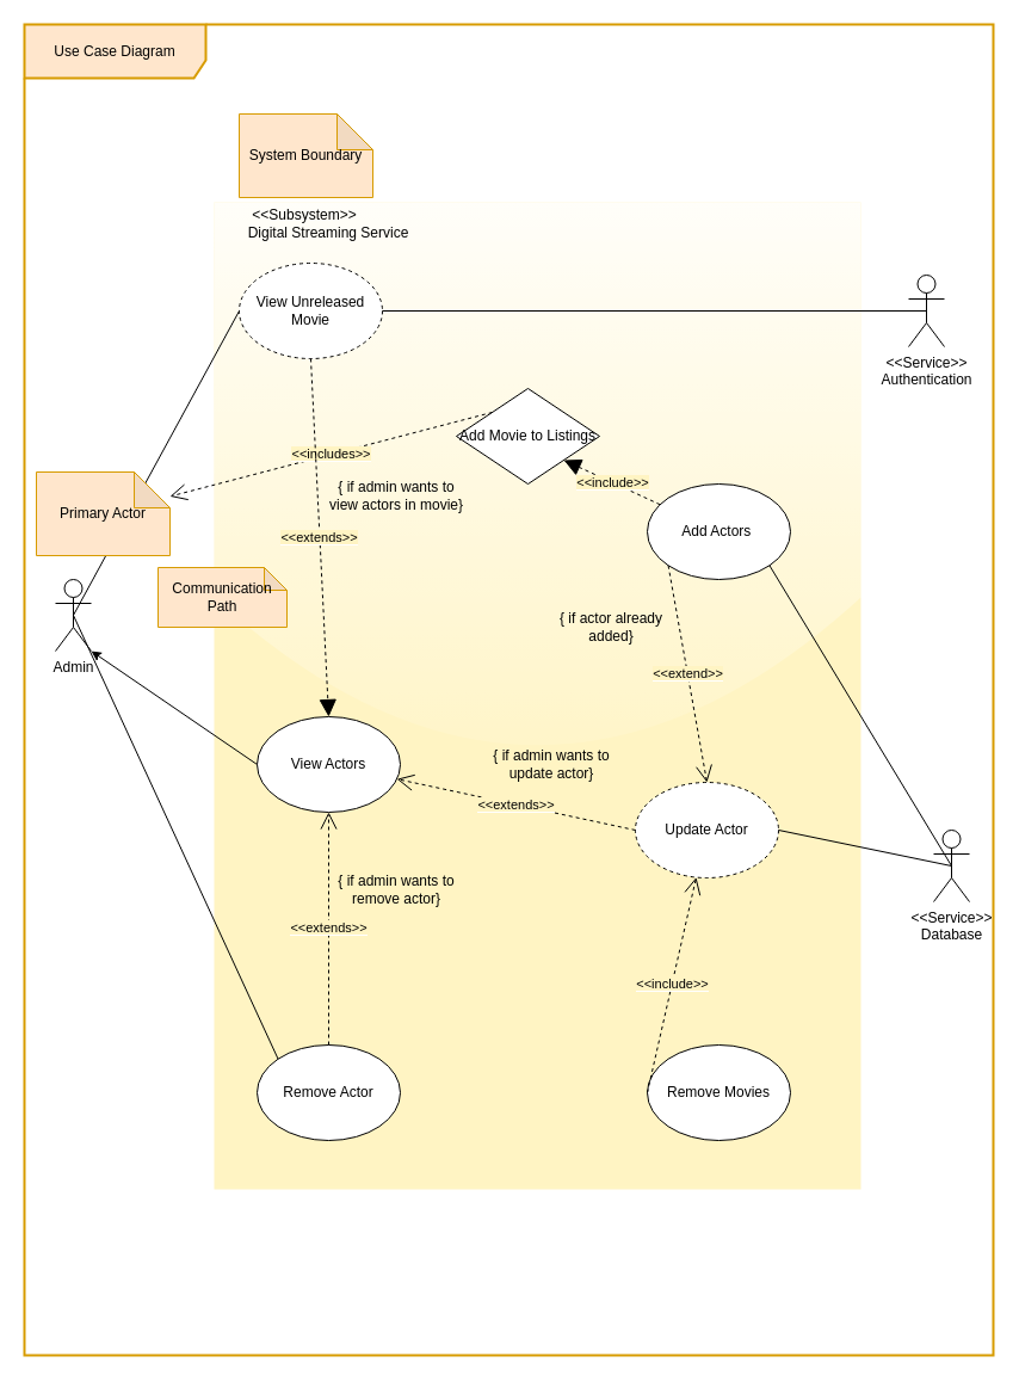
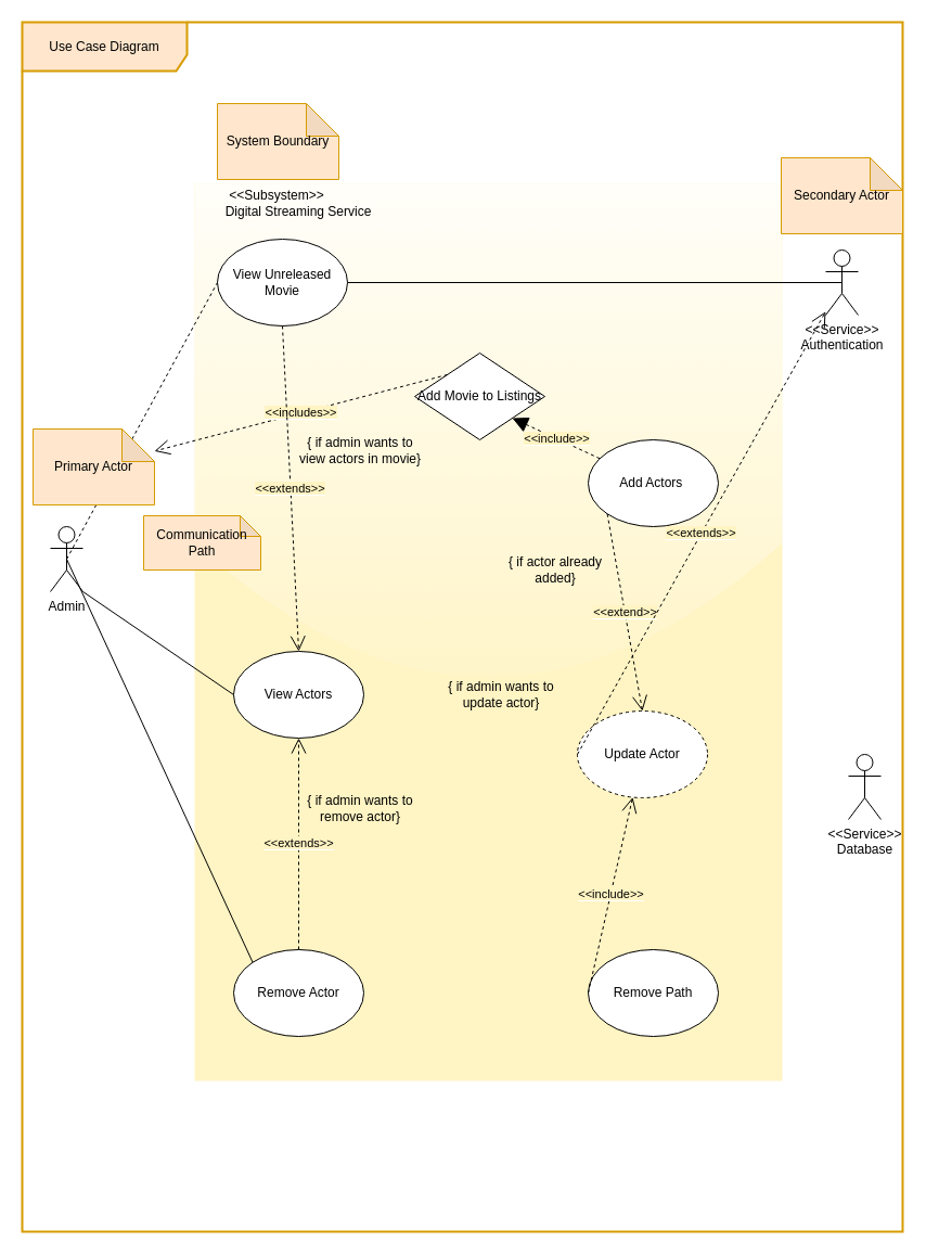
+ <mxCell id="19" value="Secondary Actor" style="shape=note;whiteSpace=wrap;html=1;backgroundOutline=1;darkOpacity=0.05;fillColor=#ffe6cc;strokeColor=#d79b00;" parent="1" vertex="1"><mxGeometry x="720" y="145" width="112" height="70" as="geometry" /></mxCell>
- <mxCell id="5" value="View Unreleased Movie" style="ellipse;whiteSpace=wrap;html=1;dashed=1;" parent="1" vertex="1"><mxGeometry x="200" y="220" width="120" height="80" as="geometry" /></mxCell>
+ <mxCell id="5" value="View Unreleased Movie" style="ellipse;whiteSpace=wrap;html=1;" parent="1" vertex="1"><mxGeometry x="200" y="220" width="120" height="80" as="geometry" /></mxCell>
- <mxCell id="6" value="" style="endArrow=none;html=1;exitX=0.5;exitY=0.5;exitDx=0;exitDy=0;exitPerimeter=0;entryX=0;entryY=0.5;entryDx=0;entryDy=0;" parent="1" source="4" target="5" edge="1"><mxGeometry width="50" height="50" relative="1" as="geometry"><mxPoint x="400" y="625" as="sourcePoint" /><mxPoint x="450" y="575" as="targetPoint" /></mxGeometry></mxCell>
+ <mxCell id="6" value="" style="endArrow=none;html=1;exitX=0.5;exitY=0.5;exitDx=0;exitDy=0;exitPerimeter=0;entryX=0;entryY=0.5;entryDx=0;entryDy=0;dashed=1;" parent="1" source="4" target="5" edge="1"><mxGeometry width="50" height="50" relative="1" as="geometry"><mxPoint x="400" y="625" as="sourcePoint" /><mxPoint x="450" y="575" as="targetPoint" /></mxGeometry></mxCell>
- <mxCell id="24" value="" style="endArrow=classic;html=1;entryX=1;entryY=1;entryDx=0;entryDy=0;entryPerimeter=0;exitX=0;exitY=0.5;exitDx=0;exitDy=0;" parent="1" source="11" target="4" edge="1"><mxGeometry width="50" height="50" relative="1" as="geometry"><mxPoint x="432" y="555" as="sourcePoint" /><mxPoint x="482" y="505" as="targetPoint" /></mxGeometry></mxCell>
+ <mxCell id="24" value="" style="endArrow=none;html=1;entryX=1;entryY=1;entryDx=0;entryDy=0;entryPerimeter=0;exitX=0;exitY=0.5;exitDx=0;exitDy=0;" parent="1" source="11" target="4" edge="1"><mxGeometry width="50" height="50" relative="1" as="geometry"><mxPoint x="432" y="555" as="sourcePoint" /><mxPoint x="482" y="505" as="targetPoint" /></mxGeometry></mxCell>
- <mxCell id="35" value="&lt;span style=&quot;background-color: rgb(255 , 244 , 195)&quot;&gt;&amp;lt;&amp;lt;extends&amp;gt;&amp;gt;&lt;/span&gt;" style="endArrow=block;endSize=12;dashed=1;html=1;exitX=0.5;exitY=1;exitDx=0;exitDy=0;entryX=0.5;entryY=0;entryDx=0;entryDy=0;" parent="1" source="5" target="11" edge="1"><mxGeometry width="160" relative="1" as="geometry"><mxPoint x="250" y="745" as="sourcePoint" /><mxPoint x="419.574" y="663.284" as="targetPoint" /></mxGeometry></mxCell>
+ <mxCell id="35" value="&lt;span style=&quot;background-color: rgb(255 , 244 , 195)&quot;&gt;&amp;lt;&amp;lt;extends&amp;gt;&amp;gt;&lt;/span&gt;" style="endArrow=open;endSize=12;dashed=1;html=1;exitX=0.5;exitY=1;exitDx=0;exitDy=0;entryX=0.5;entryY=0;entryDx=0;entryDy=0;" parent="1" source="5" target="11" edge="1"><mxGeometry width="160" relative="1" as="geometry"><mxPoint x="250" y="745" as="sourcePoint" /><mxPoint x="419.574" y="663.284" as="targetPoint" /></mxGeometry></mxCell>
- <mxCell id="28" value="" style="endArrow=none;html=1;entryX=1;entryY=1;entryDx=0;entryDy=0;exitX=0.5;exitY=0.5;exitDx=0;exitDy=0;exitPerimeter=0;" parent="1" source="27" target="12" edge="1"><mxGeometry width="50" height="50" relative="1" as="geometry"><mxPoint x="432" y="545" as="sourcePoint" /><mxPoint x="482" y="495" as="targetPoint" /></mxGeometry></mxCell>
- <mxCell id="25" value="&lt;span style=&quot;background-color: rgb(255 , 244 , 195)&quot;&gt;&amp;lt;&amp;lt;extends&amp;gt;&amp;gt;&lt;/span&gt;" style="endArrow=open;endSize=12;dashed=1;html=1;exitX=0;exitY=0.5;exitDx=0;exitDy=0;" parent="1" source="13" target="11" edge="1"><mxGeometry width="160" relative="1" as="geometry"><mxPoint x="432.426" y="313.284" as="sourcePoint" /><mxPoint x="579.574" y="501.716" as="targetPoint" /></mxGeometry></mxCell>
+ <mxCell id="25" value="&lt;span style=&quot;background-color: rgb(255 , 244 , 195)&quot;&gt;&amp;lt;&amp;lt;extends&amp;gt;&amp;gt;&lt;/span&gt;" style="endArrow=open;endSize=12;dashed=1;html=1;exitX=0;exitY=0.5;exitDx=0;exitDy=0;" parent="1" source="13" target="7" edge="1"><mxGeometry width="160" relative="1" as="geometry"><mxPoint x="432.426" y="313.284" as="sourcePoint" /><mxPoint x="579.574" y="501.716" as="targetPoint" /></mxGeometry></mxCell>
- <mxCell id="30" value="" style="endArrow=none;html=1;entryX=1;entryY=0.5;entryDx=0;entryDy=0;exitX=0.5;exitY=0.5;exitDx=0;exitDy=0;exitPerimeter=0;" parent="1" target="13" edge="1" source="27"><mxGeometry width="50" height="50" relative="1" as="geometry"><mxPoint x="782" y="695" as="sourcePoint" /><mxPoint x="344.426" y="726.716" as="targetPoint" /></mxGeometry></mxCell>
- <mxCell id="22" value="Remove Movies" style="ellipse;whiteSpace=wrap;html=1;" parent="1" vertex="1"><mxGeometry x="542" y="875" width="120" height="80" as="geometry" /></mxCell>
+ <mxCell id="22" value="Remove Path" style="ellipse;whiteSpace=wrap;html=1;" parent="1" vertex="1"><mxGeometry x="542" y="875" width="120" height="80" as="geometry" /></mxCell>
